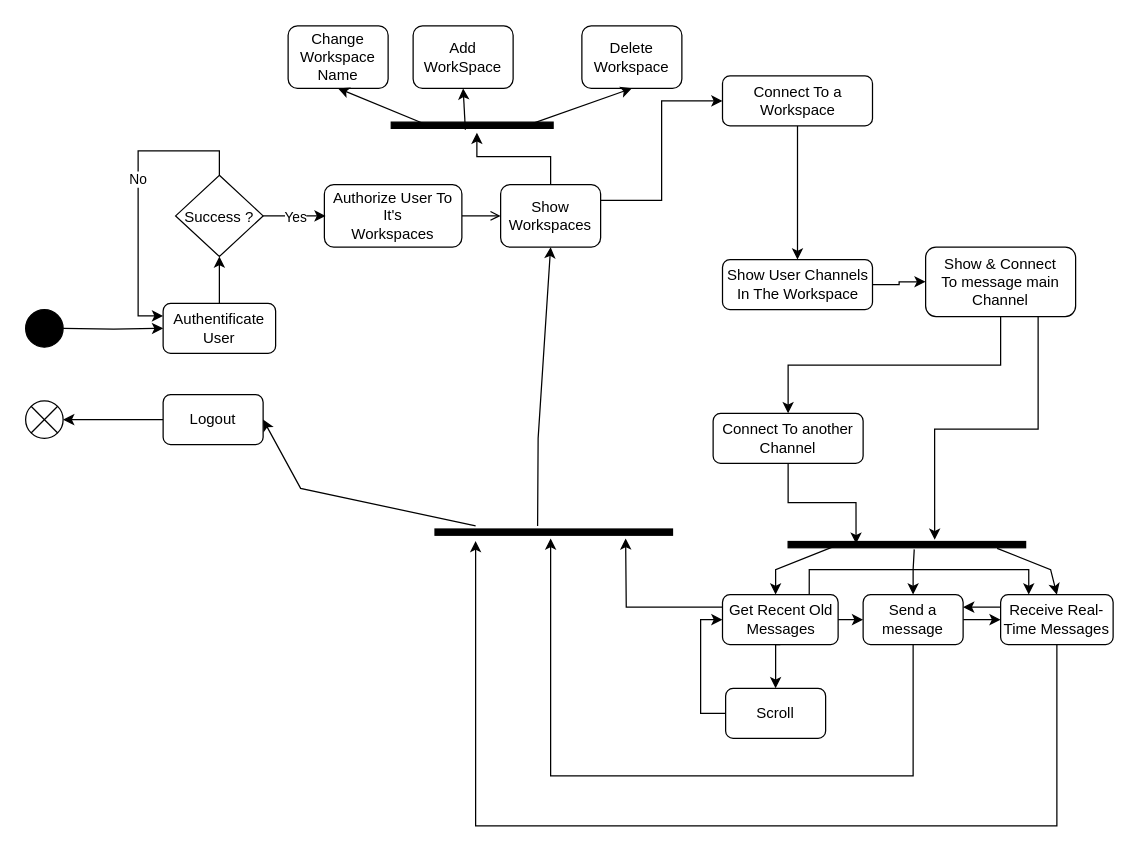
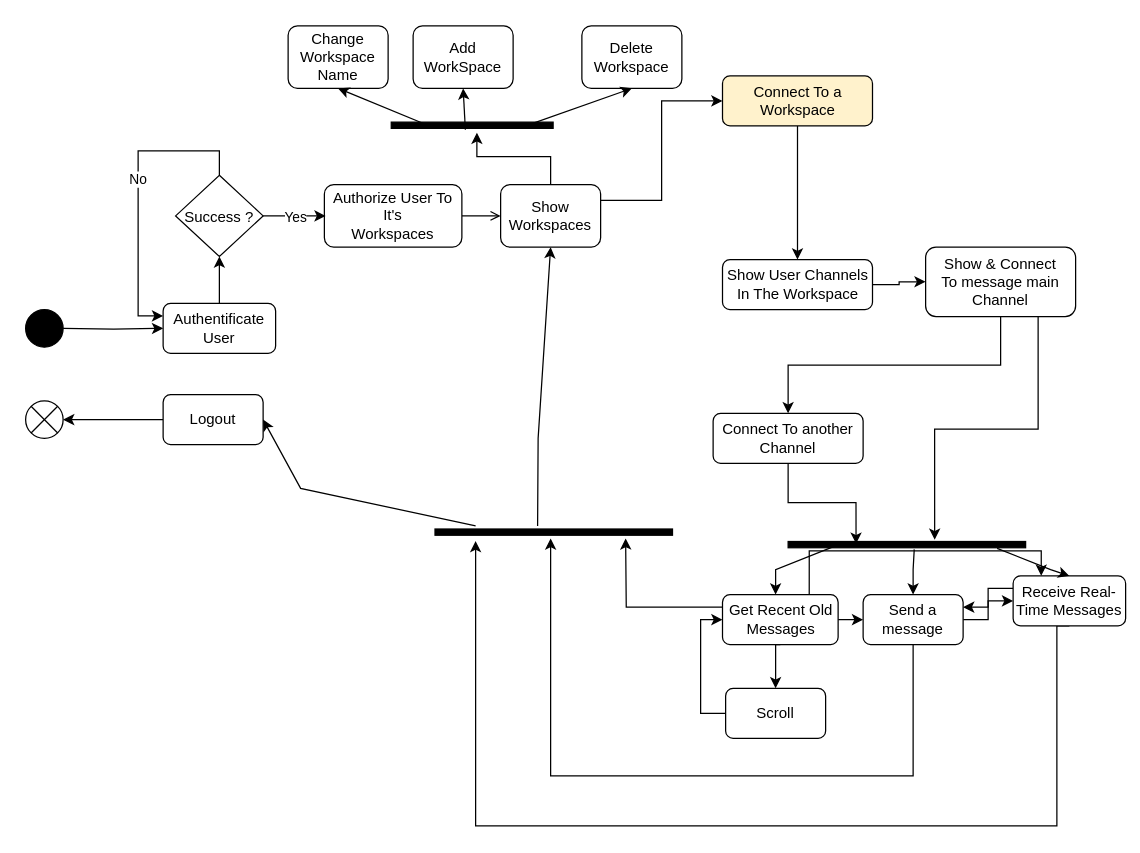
- <mxCell id="3" value="Connect To a Workspace" style="rounded=1;whiteSpace=wrap;html=1;fontSize=12;glass=0;strokeWidth=1;shadow=0;" vertex="1" parent="1"><mxGeometry x="577.5" y="60" width="120" height="40" as="geometry" /></mxCell>
+ <mxCell id="3" value="Connect To a Workspace" style="rounded=1;whiteSpace=wrap;html=1;fontSize=12;glass=0;strokeWidth=1;shadow=0;fillColor=#fff2cc;" vertex="1" parent="1"><mxGeometry x="577.5" y="60" width="120" height="40" as="geometry" /></mxCell>
- <mxCell id="22" value="Receive Real-Time Messages" style="rounded=1;whiteSpace=wrap;html=1;fontSize=12;glass=0;strokeWidth=1;shadow=0;" vertex="1" parent="1"><mxGeometry x="800" y="475" width="90" height="40" as="geometry" /></mxCell>
+ <mxCell id="22" value="Receive Real-Time Messages" style="rounded=1;whiteSpace=wrap;html=1;fontSize=12;glass=0;strokeWidth=1;shadow=0;" vertex="1" parent="1"><mxGeometry x="810" y="460" width="90" height="40" as="geometry" /></mxCell>
